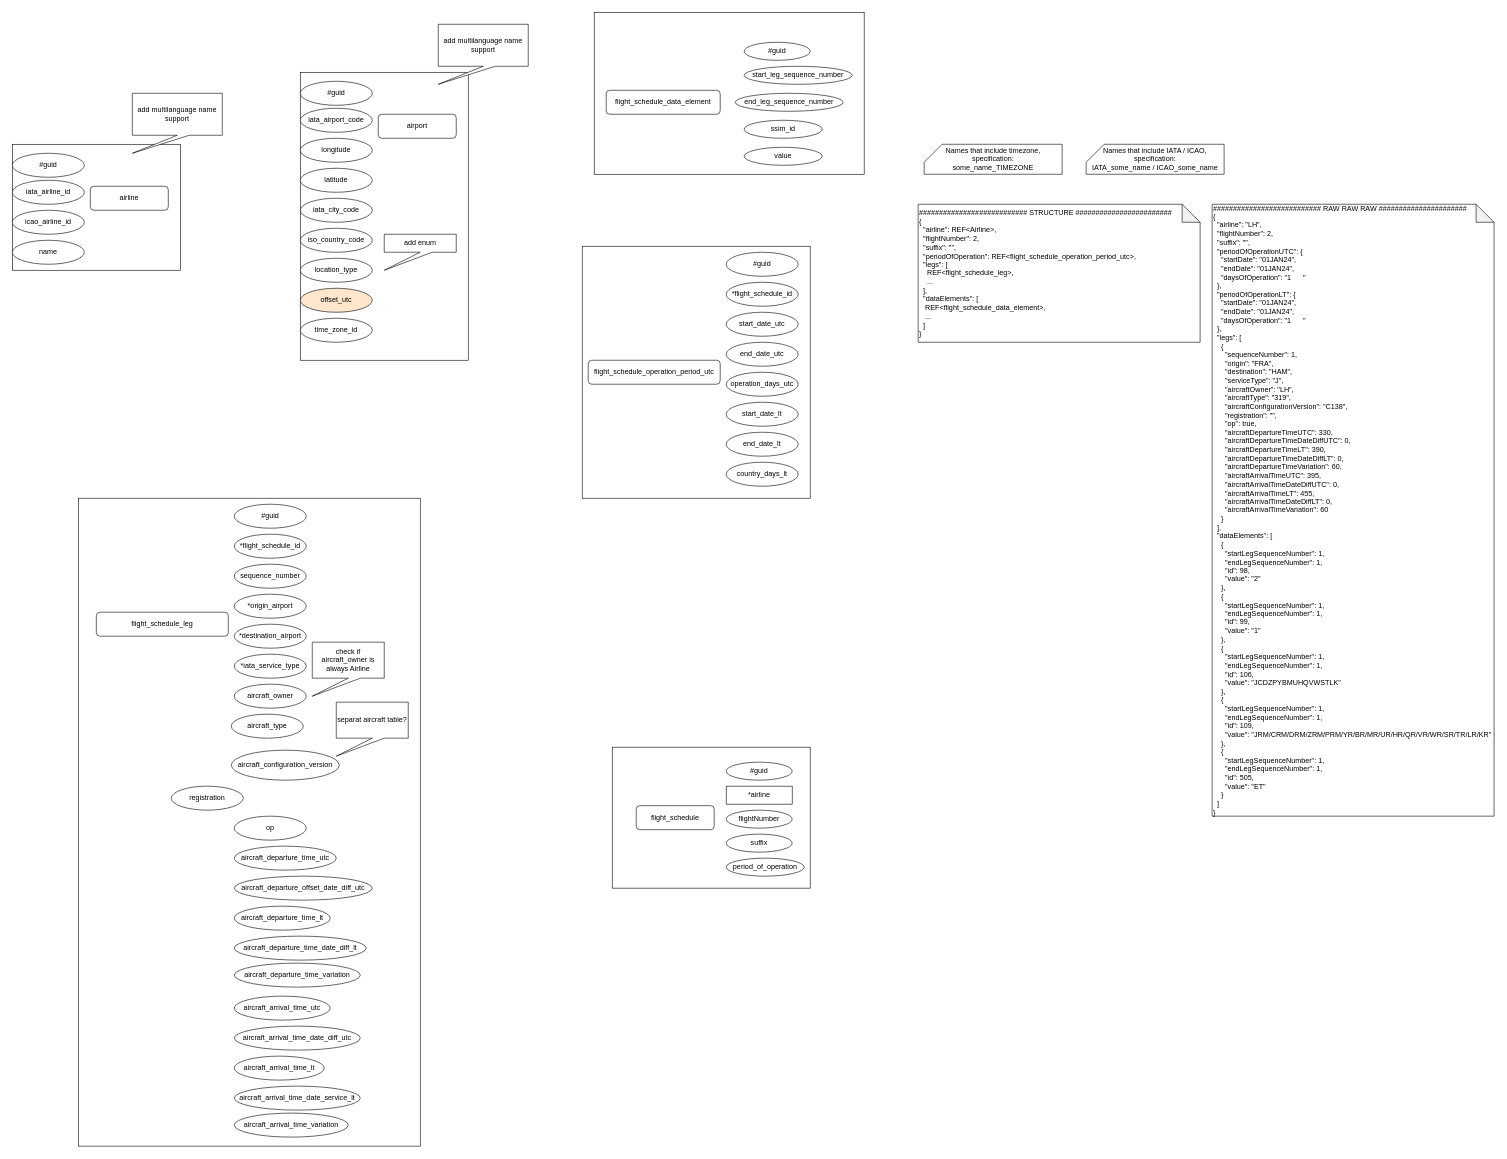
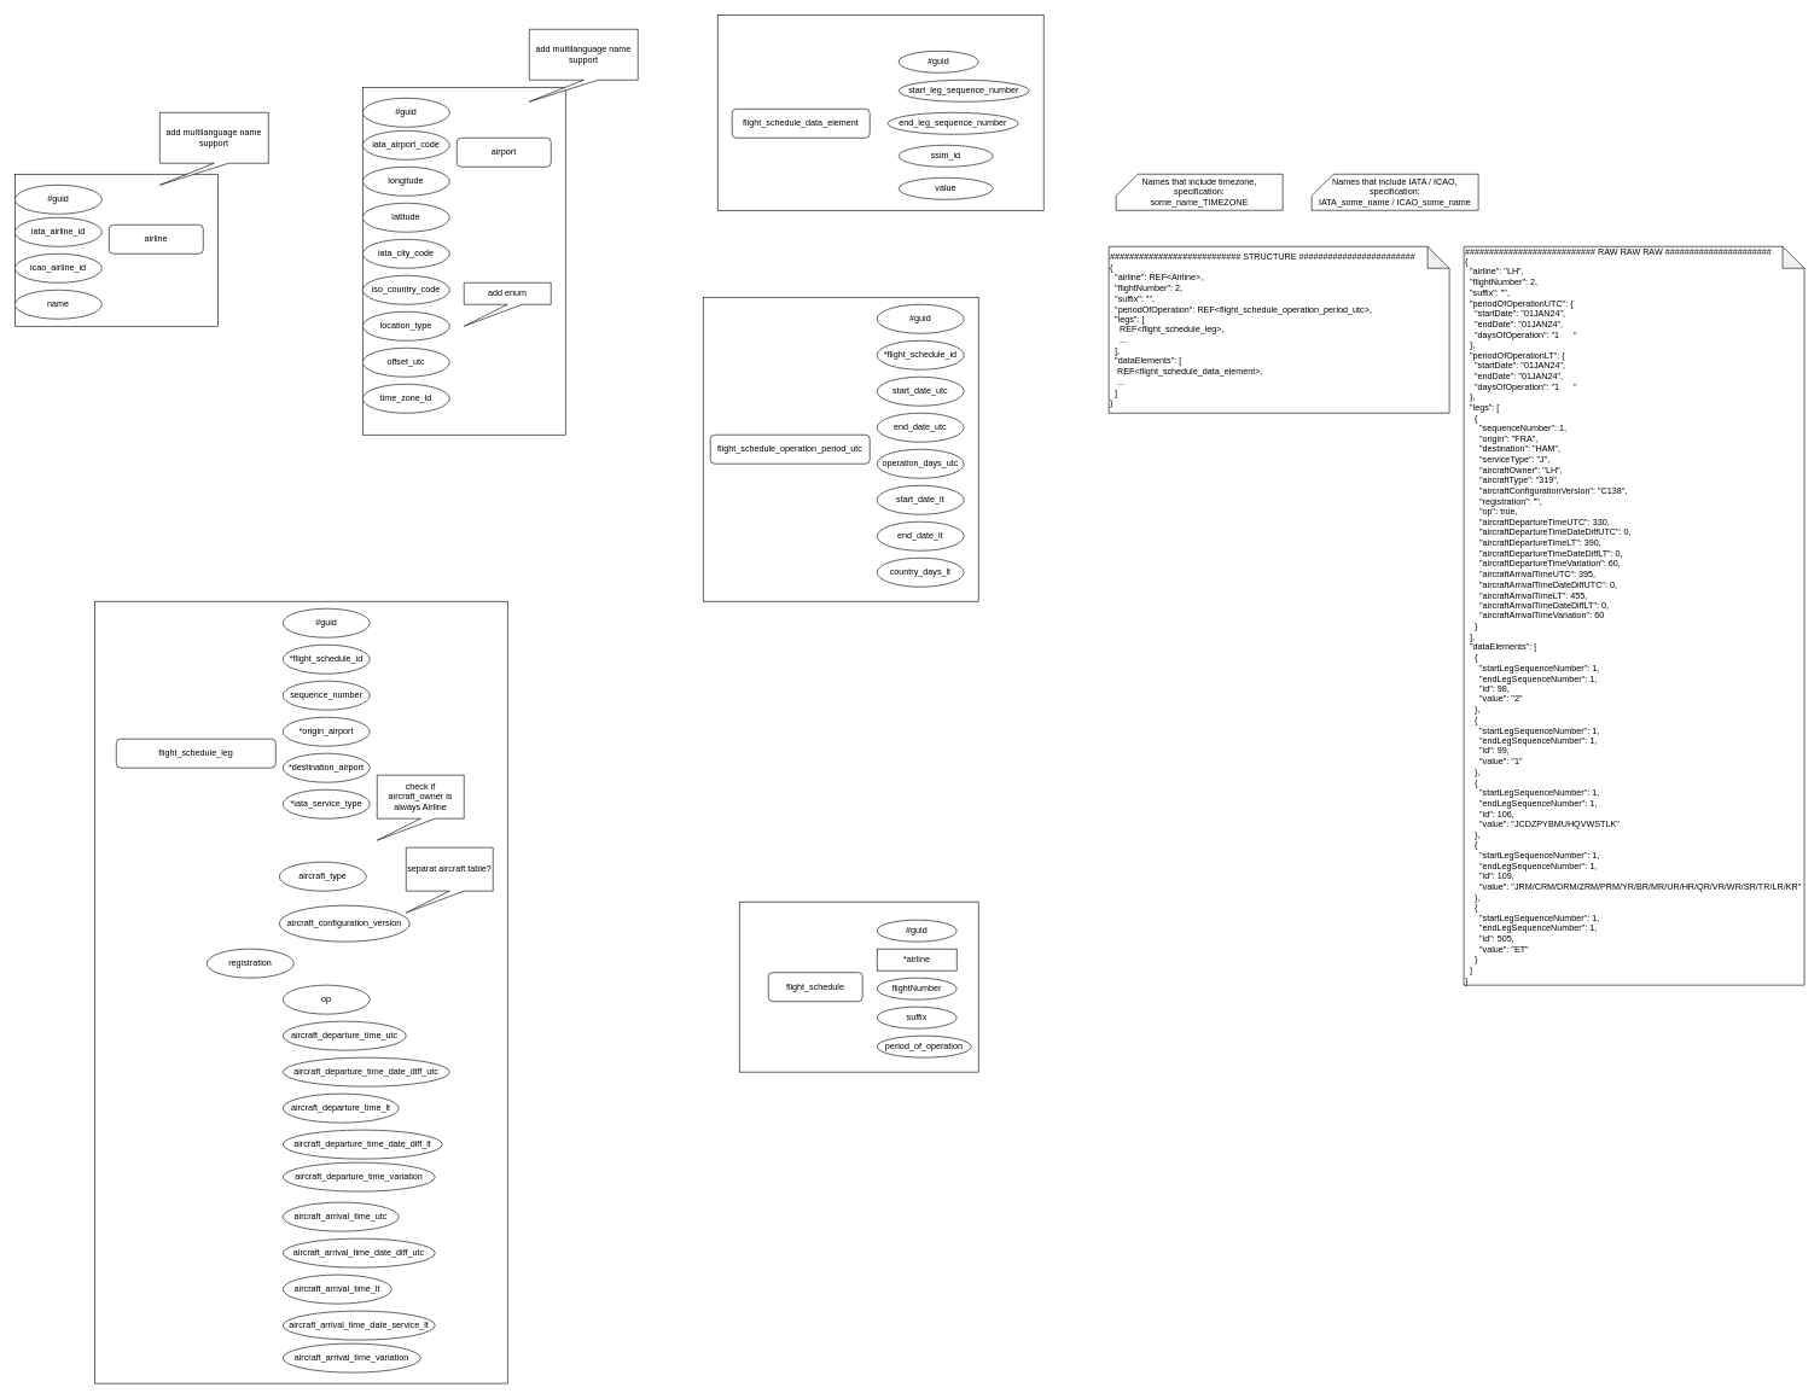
- <mxCell id="63" value="offset_utc" style="ellipse;whiteSpace=wrap;html=1;fillColor=#ffe6cc;" vertex="1" parent="1"><mxGeometry x="500" y="480" width="120" height="40" as="geometry" /></mxCell>
+ <mxCell id="63" value="offset_utc" style="ellipse;whiteSpace=wrap;html=1;" vertex="1" parent="1"><mxGeometry x="500" y="480" width="120" height="40" as="geometry" /></mxCell>
- <mxCell id="34" value="aircraft_owner" style="ellipse;whiteSpace=wrap;html=1;" vertex="1" parent="1"><mxGeometry x="390" y="1140" width="120" height="40" as="geometry" /></mxCell>
- <mxCell id="42" value="&lt;div&gt;aircraft_departure_offset_date_diff_utc&lt;/div&gt;" style="ellipse;whiteSpace=wrap;html=1;" vertex="1" parent="1"><mxGeometry x="390" y="1460" width="230" height="40" as="geometry" /></mxCell>
+ <mxCell id="42" value="&lt;div&gt;aircraft_departure_time_date_diff_utc&lt;/div&gt;" style="ellipse;whiteSpace=wrap;html=1;" vertex="1" parent="1"><mxGeometry x="390" y="1460" width="230" height="40" as="geometry" /></mxCell>
